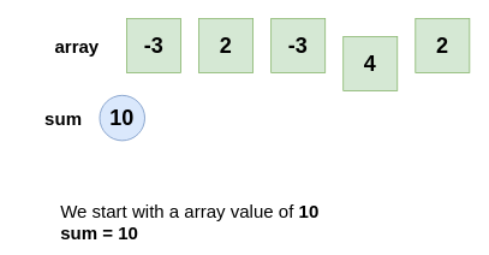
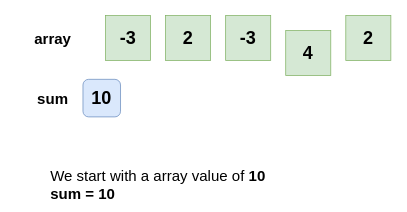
- <mxCell id="8" value="&lt;b&gt;&lt;font style=&quot;font-size: 20px&quot;&gt;array&lt;/font&gt;&lt;/b&gt;" style="text;html=1;strokeColor=none;fillColor=none;align=center;verticalAlign=middle;whiteSpace=wrap;rounded=0;" parent="1" vertex="1"><mxGeometry x="65" y="40" width="40" height="20" as="geometry" /></mxCell>
+ <mxCell id="8" value="&lt;b&gt;&lt;font style=&quot;font-size: 20px&quot;&gt;array&lt;/font&gt;&lt;/b&gt;" style="text;html=1;strokeColor=none;fillColor=none;align=center;verticalAlign=middle;whiteSpace=wrap;rounded=0;" parent="1" vertex="1"><mxGeometry x="50" y="40" width="40" height="20" as="geometry" /></mxCell>
- <mxCell id="7" value="&lt;b style=&quot;font-size: 24px&quot;&gt;10&lt;/b&gt;" style="ellipse;whiteSpace=wrap;html=1;aspect=fixed;fillColor=#dae8fc;strokeColor=#6c8ebf;" parent="1" vertex="1"><mxGeometry x="110" y="105" width="50" height="50" as="geometry" /></mxCell>
+ <mxCell id="7" value="&lt;b style=&quot;font-size: 24px&quot;&gt;10&lt;/b&gt;" style="whiteSpace=wrap;html=1;aspect=fixed;fillColor=#dae8fc;strokeColor=#6c8ebf;rounded=1;" parent="1" vertex="1"><mxGeometry x="110" y="105" width="50" height="50" as="geometry" /></mxCell>
